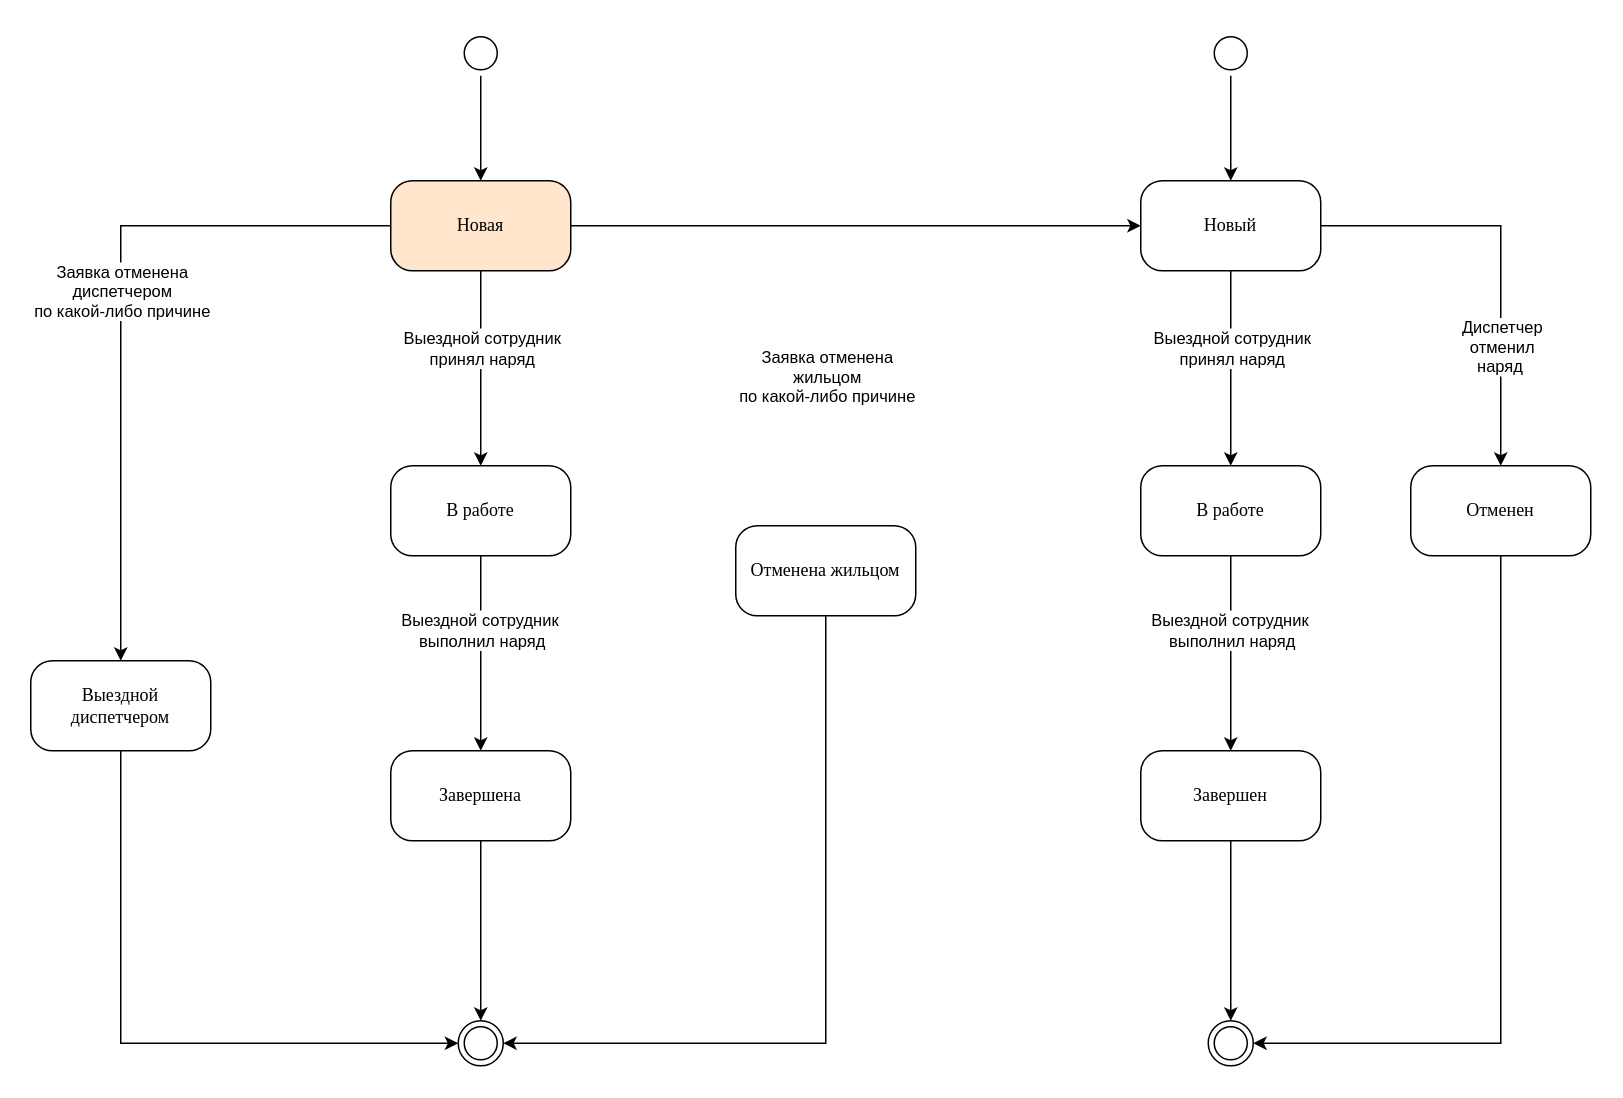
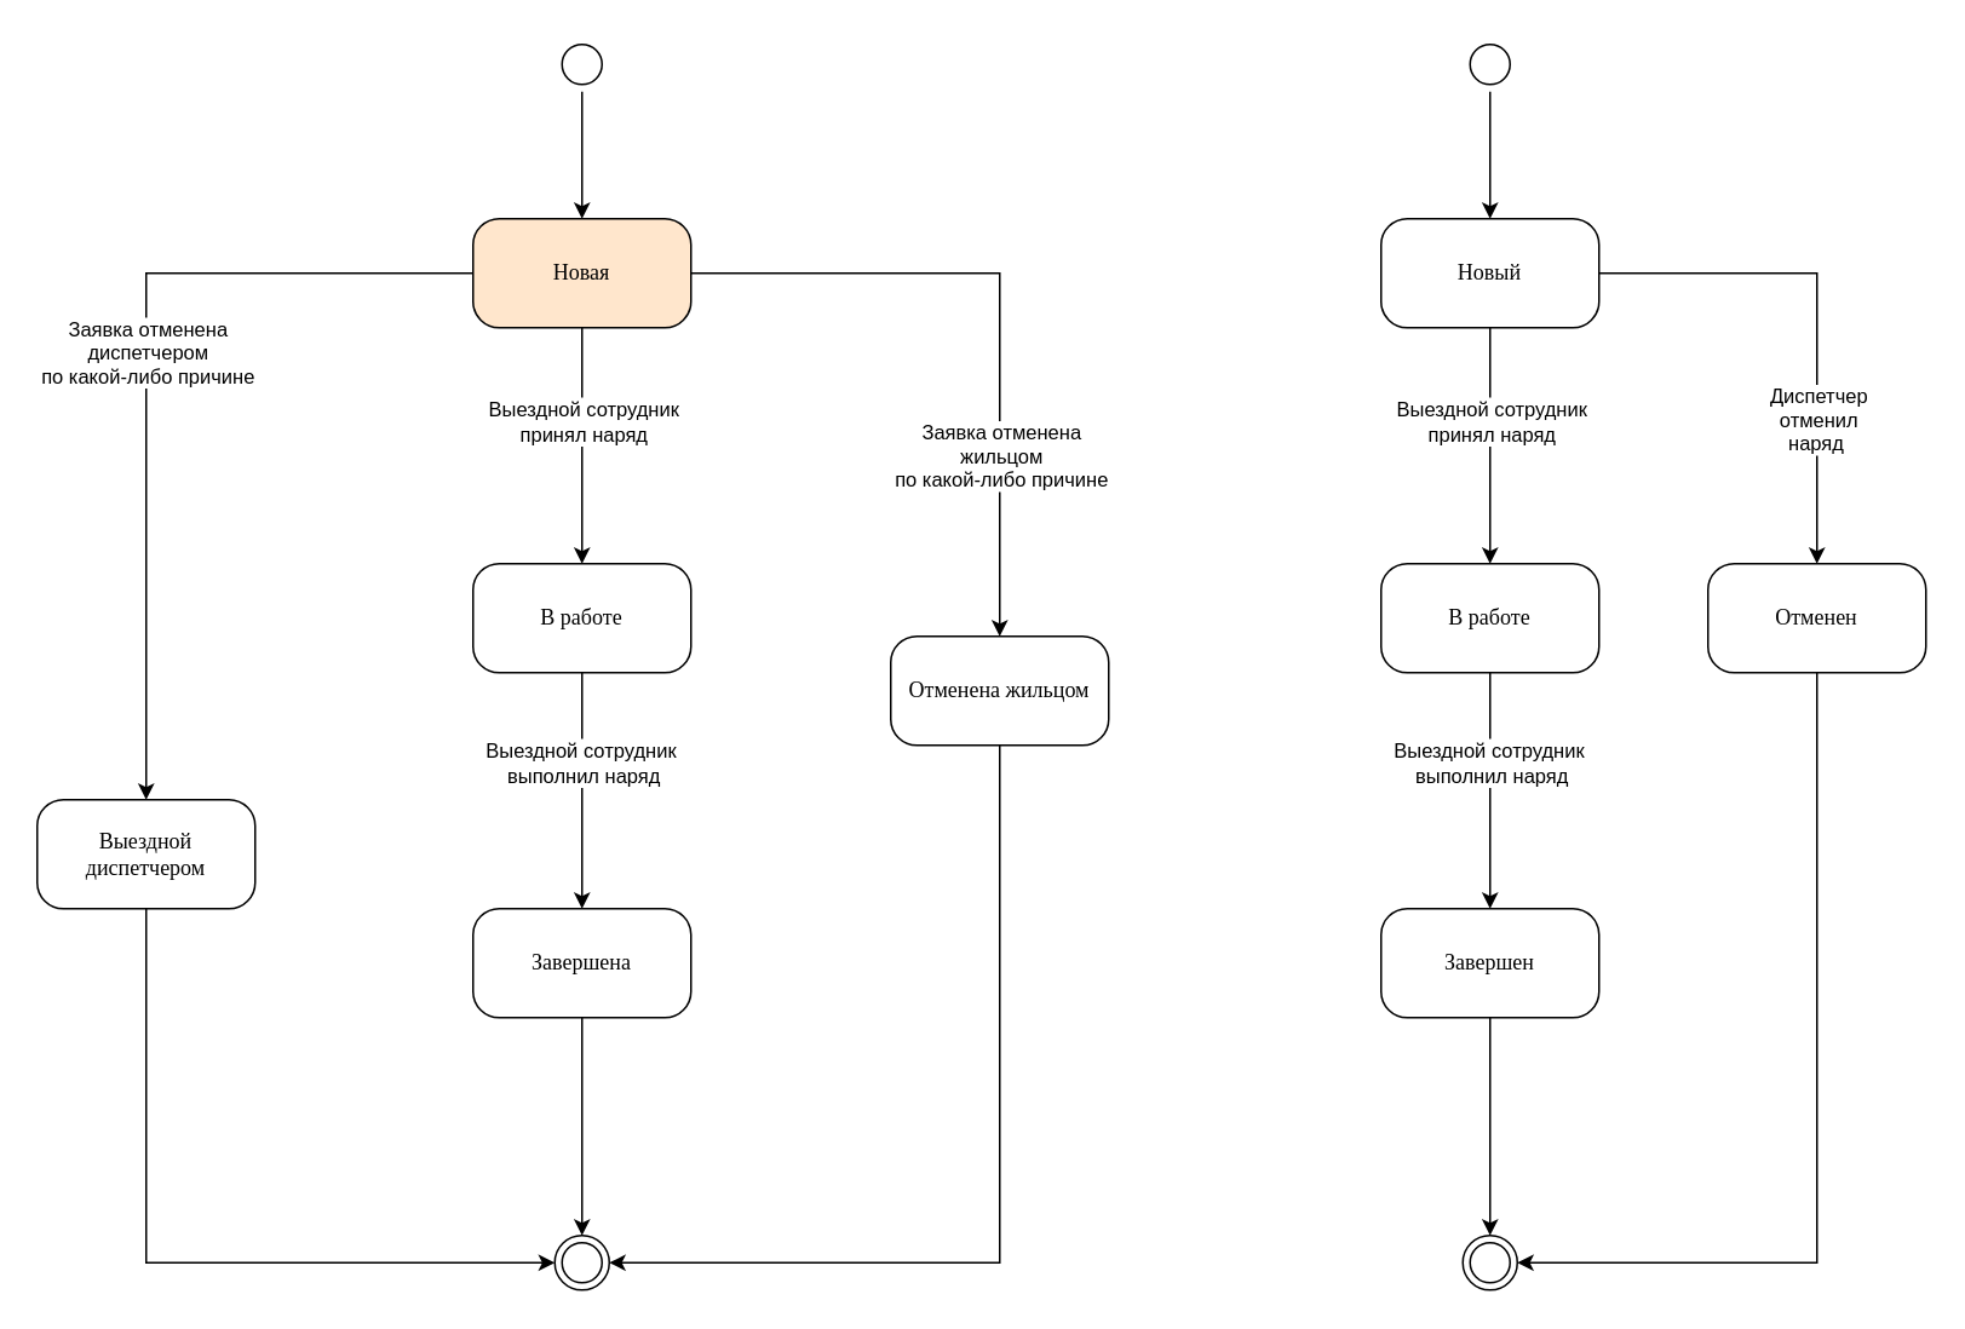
- <mxCell id="8" style="edgeStyle=orthogonalEdgeStyle;rounded=0;orthogonalLoop=1;jettySize=auto;html=1;" parent="1" source="11" target="29" edge="1"><mxGeometry relative="1" as="geometry" /></mxCell>
+ <mxCell id="8" style="edgeStyle=orthogonalEdgeStyle;rounded=0;orthogonalLoop=1;jettySize=auto;html=1;entryX=0.5;entryY=0;entryDx=0;entryDy=0;" parent="1" source="11" target="16" edge="1"><mxGeometry relative="1" as="geometry" /></mxCell>
